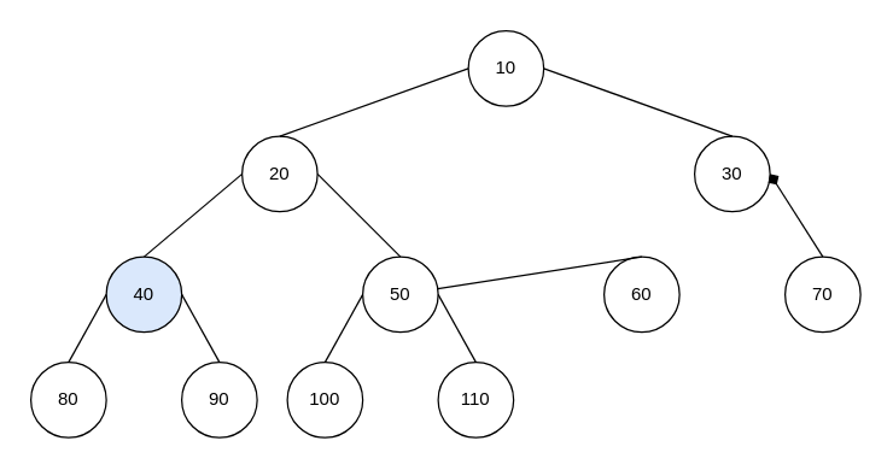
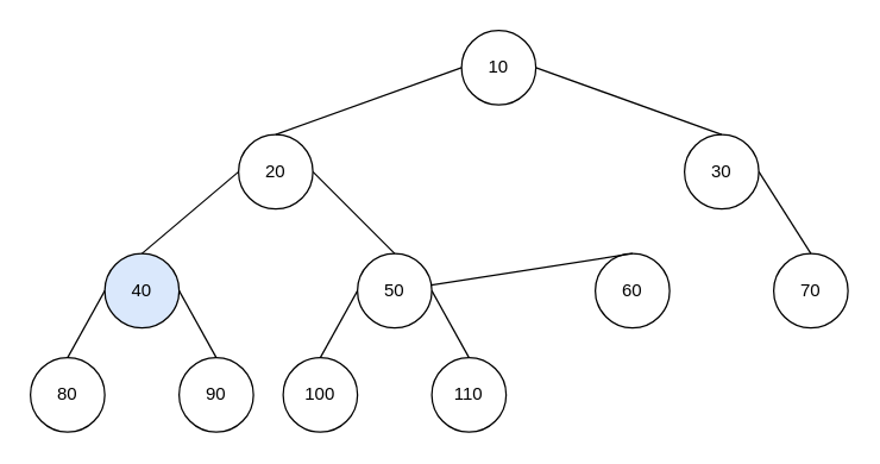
- <mxCell id="18" value="" style="endArrow=diamond;html=1;entryX=1;entryY=0.5;entryDx=0;entryDy=0;exitX=0.5;exitY=0;exitDx=0;exitDy=0;" edge="1" parent="1" source="12" target="4"><mxGeometry width="50" height="50" relative="1" as="geometry"><mxPoint x="340" y="290" as="sourcePoint" /><mxPoint x="390" y="240" as="targetPoint" /></mxGeometry></mxCell>
+ <mxCell id="18" value="" style="endArrow=none;html=1;entryX=1;entryY=0.5;entryDx=0;entryDy=0;exitX=0.5;exitY=0;exitDx=0;exitDy=0;" edge="1" parent="1" source="12" target="4"><mxGeometry width="50" height="50" relative="1" as="geometry"><mxPoint x="340" y="290" as="sourcePoint" /><mxPoint x="390" y="240" as="targetPoint" /></mxGeometry></mxCell>
